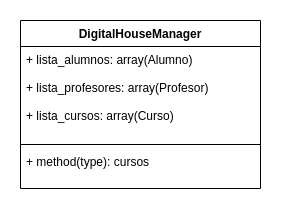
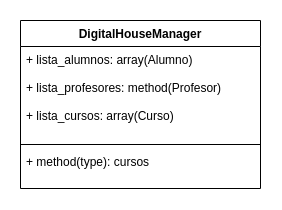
- <mxCell id="3" value="+ lista_alumnos: array(Alumno)&#10;&#10;+ lista_profesores: array(Profesor)&#10;&#10;+ lista_cursos: array(Curso)" style="text;strokeColor=none;fillColor=none;align=left;verticalAlign=top;spacingLeft=4;spacingRight=4;overflow=hidden;rotatable=0;points=[[0,0.5],[1,0.5]];portConstraint=eastwest;" vertex="1" parent="2"><mxGeometry y="26" width="240" height="94" as="geometry" /></mxCell>
+ <mxCell id="3" value="+ lista_alumnos: array(Alumno)&#10;&#10;+ lista_profesores: method(Profesor)&#10;&#10;+ lista_cursos: array(Curso)" style="text;strokeColor=none;fillColor=none;align=left;verticalAlign=top;spacingLeft=4;spacingRight=4;overflow=hidden;rotatable=0;points=[[0,0.5],[1,0.5]];portConstraint=eastwest;" vertex="1" parent="2"><mxGeometry y="26" width="240" height="94" as="geometry" /></mxCell>
